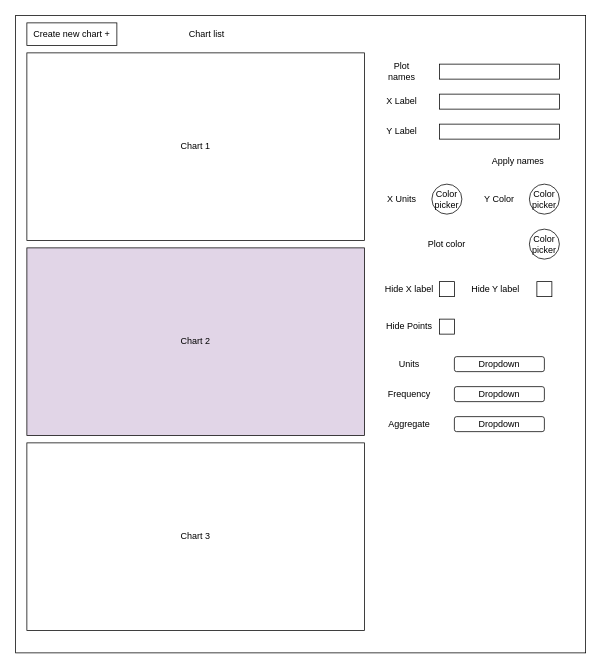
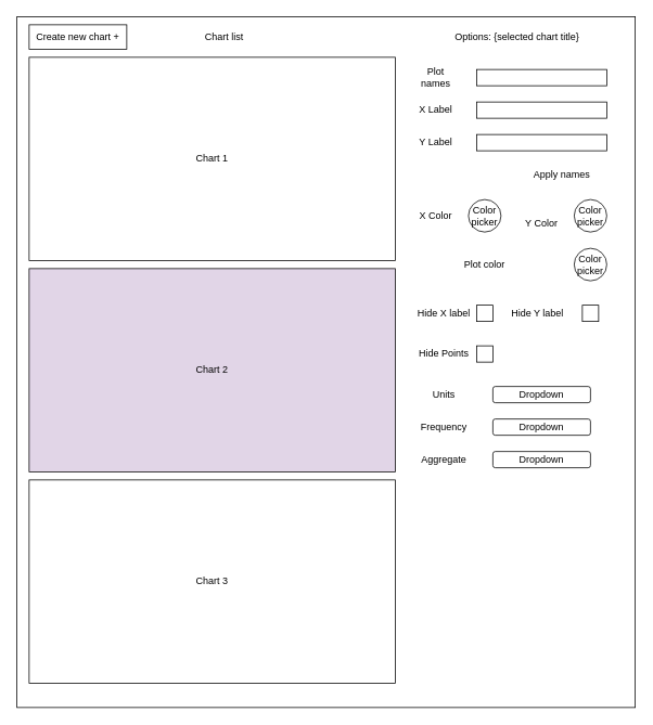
+ <mxCell id="8" value="Options: {selected chart title}" style="text;html=1;strokeColor=none;fillColor=none;align=center;verticalAlign=middle;whiteSpace=wrap;rounded=0;" vertex="1" parent="1"><mxGeometry x="550" y="30" width="170" height="30" as="geometry" /></mxCell>
- <mxCell id="16" value="X Units" style="text;html=1;strokeColor=none;fillColor=none;align=center;verticalAlign=middle;whiteSpace=wrap;rounded=0;" vertex="1" parent="1"><mxGeometry x="505" y="250" width="60" height="30" as="geometry" /></mxCell>
+ <mxCell id="16" value="X Color" style="text;html=1;strokeColor=none;fillColor=none;align=center;verticalAlign=middle;whiteSpace=wrap;rounded=0;" vertex="1" parent="1"><mxGeometry x="505" y="250" width="60" height="30" as="geometry" /></mxCell>
- <mxCell id="18" value="Y Color" style="text;html=1;strokeColor=none;fillColor=none;align=center;verticalAlign=middle;whiteSpace=wrap;rounded=0;" vertex="1" parent="1"><mxGeometry x="635" y="250" width="60" height="30" as="geometry" /></mxCell>
+ <mxCell id="18" value="Y Color" style="text;html=1;strokeColor=none;fillColor=none;align=center;verticalAlign=middle;whiteSpace=wrap;rounded=0;" vertex="1" parent="1"><mxGeometry x="635" y="260" width="60" height="30" as="geometry" /></mxCell>
